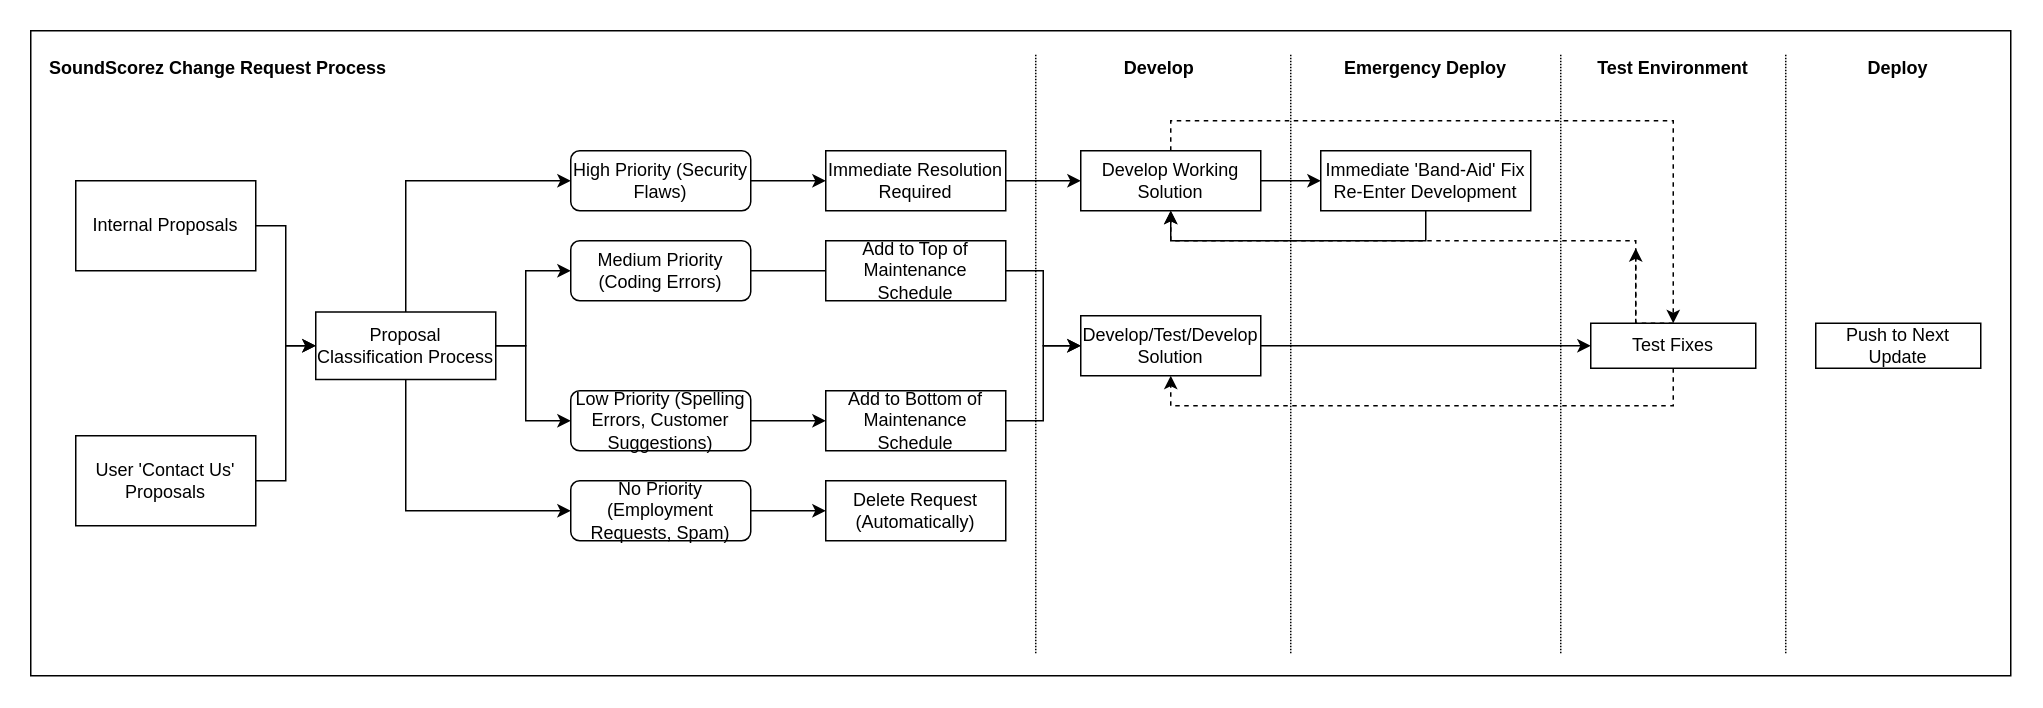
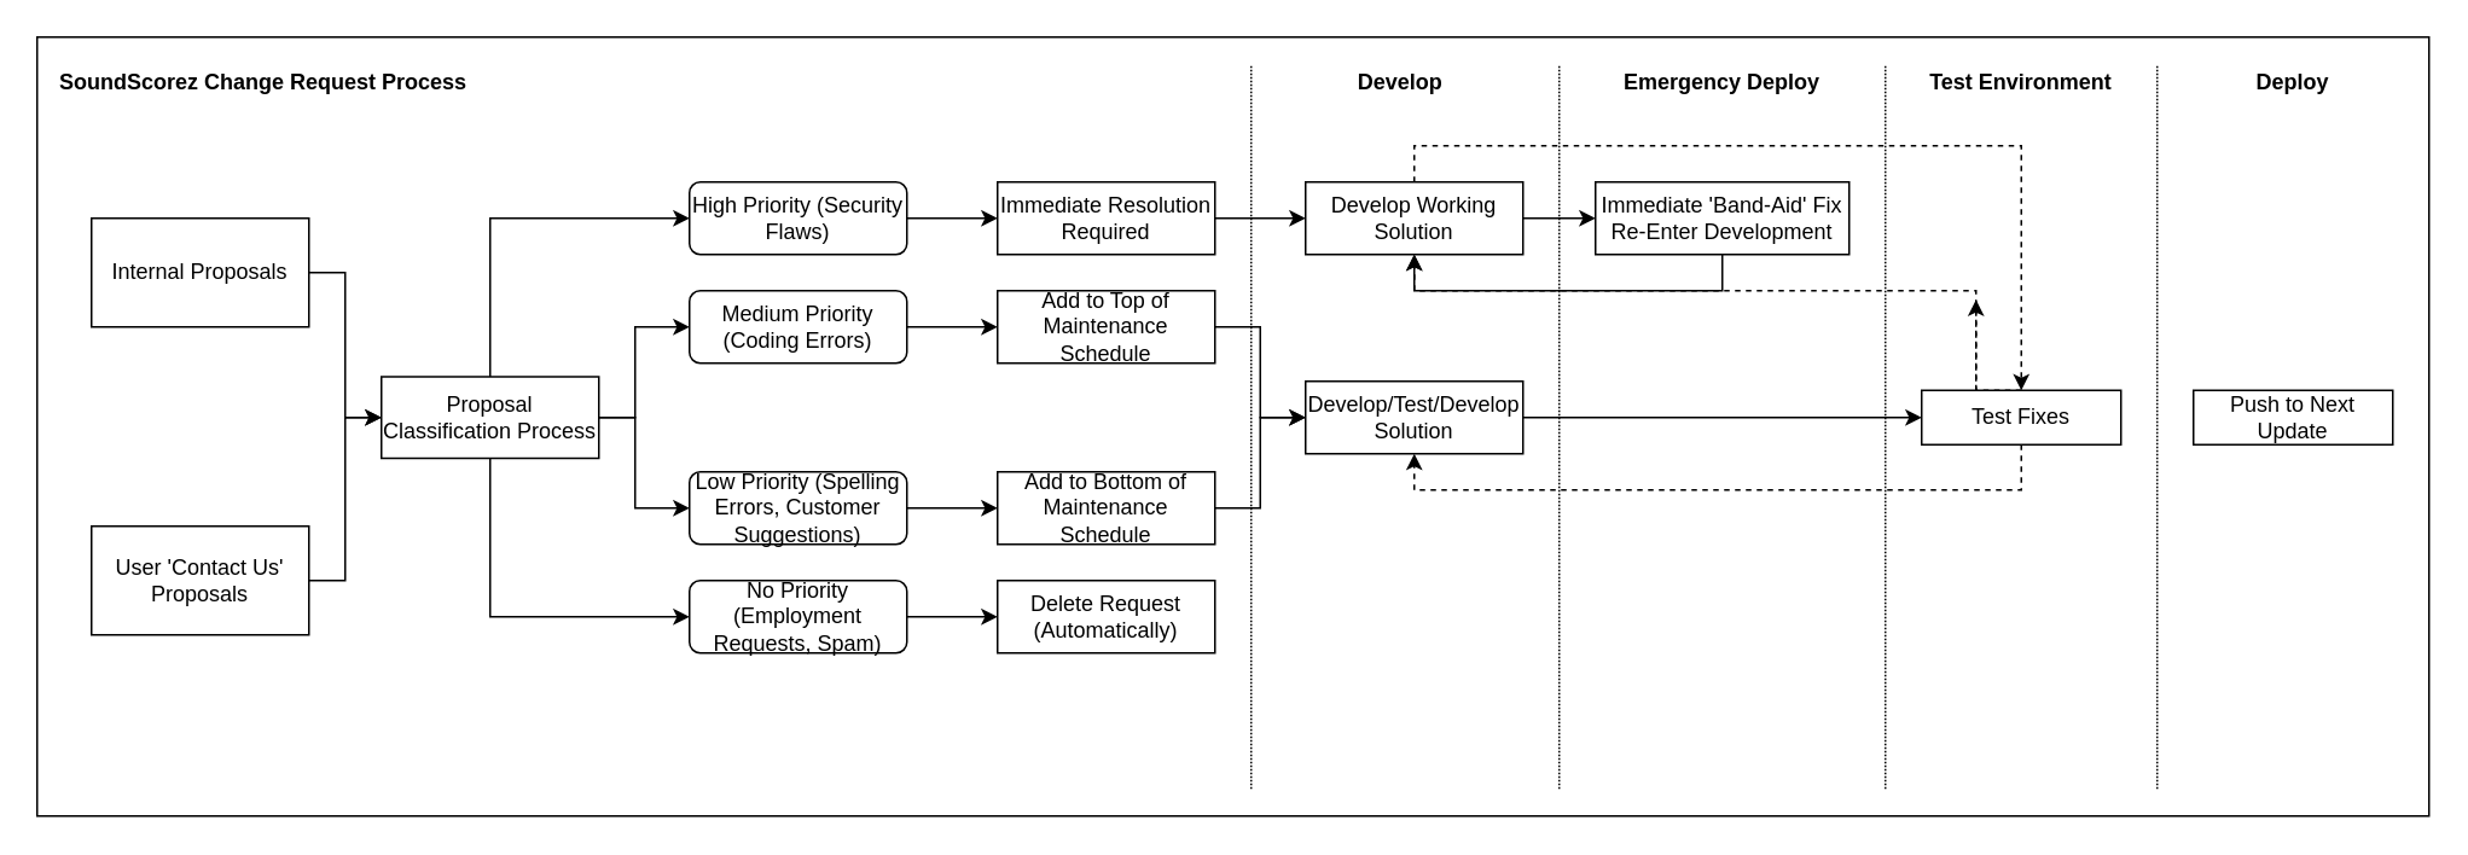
- <mxCell id="8" style="edgeStyle=orthogonalEdgeStyle;rounded=0;orthogonalLoop=1;jettySize=auto;html=1;exitX=1;exitY=0.5;exitDx=0;exitDy=0;entryX=0;entryY=0.5;entryDx=0;entryDy=0;endArrow=none;" parent="1" source="9" target="22" edge="1"><mxGeometry relative="1" as="geometry" /></mxCell>
+ <mxCell id="8" style="edgeStyle=orthogonalEdgeStyle;rounded=0;orthogonalLoop=1;jettySize=auto;html=1;exitX=1;exitY=0.5;exitDx=0;exitDy=0;entryX=0;entryY=0.5;entryDx=0;entryDy=0;" parent="1" source="9" target="22" edge="1"><mxGeometry relative="1" as="geometry" /></mxCell>
